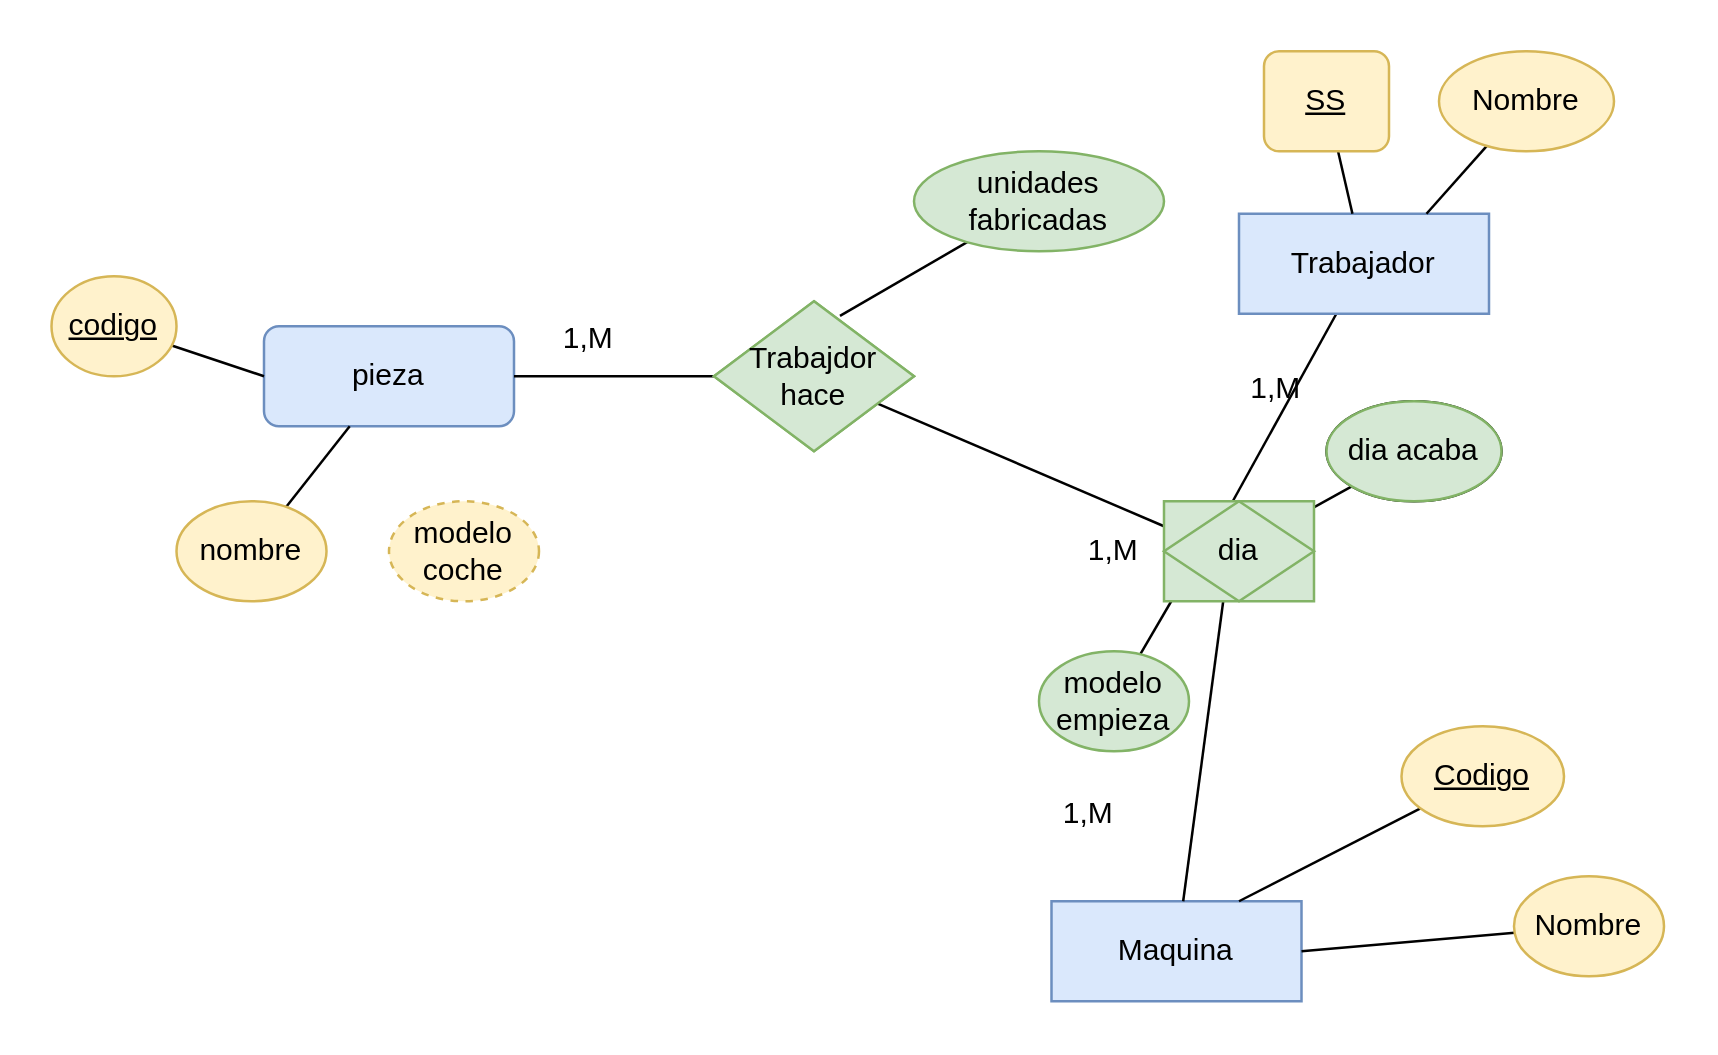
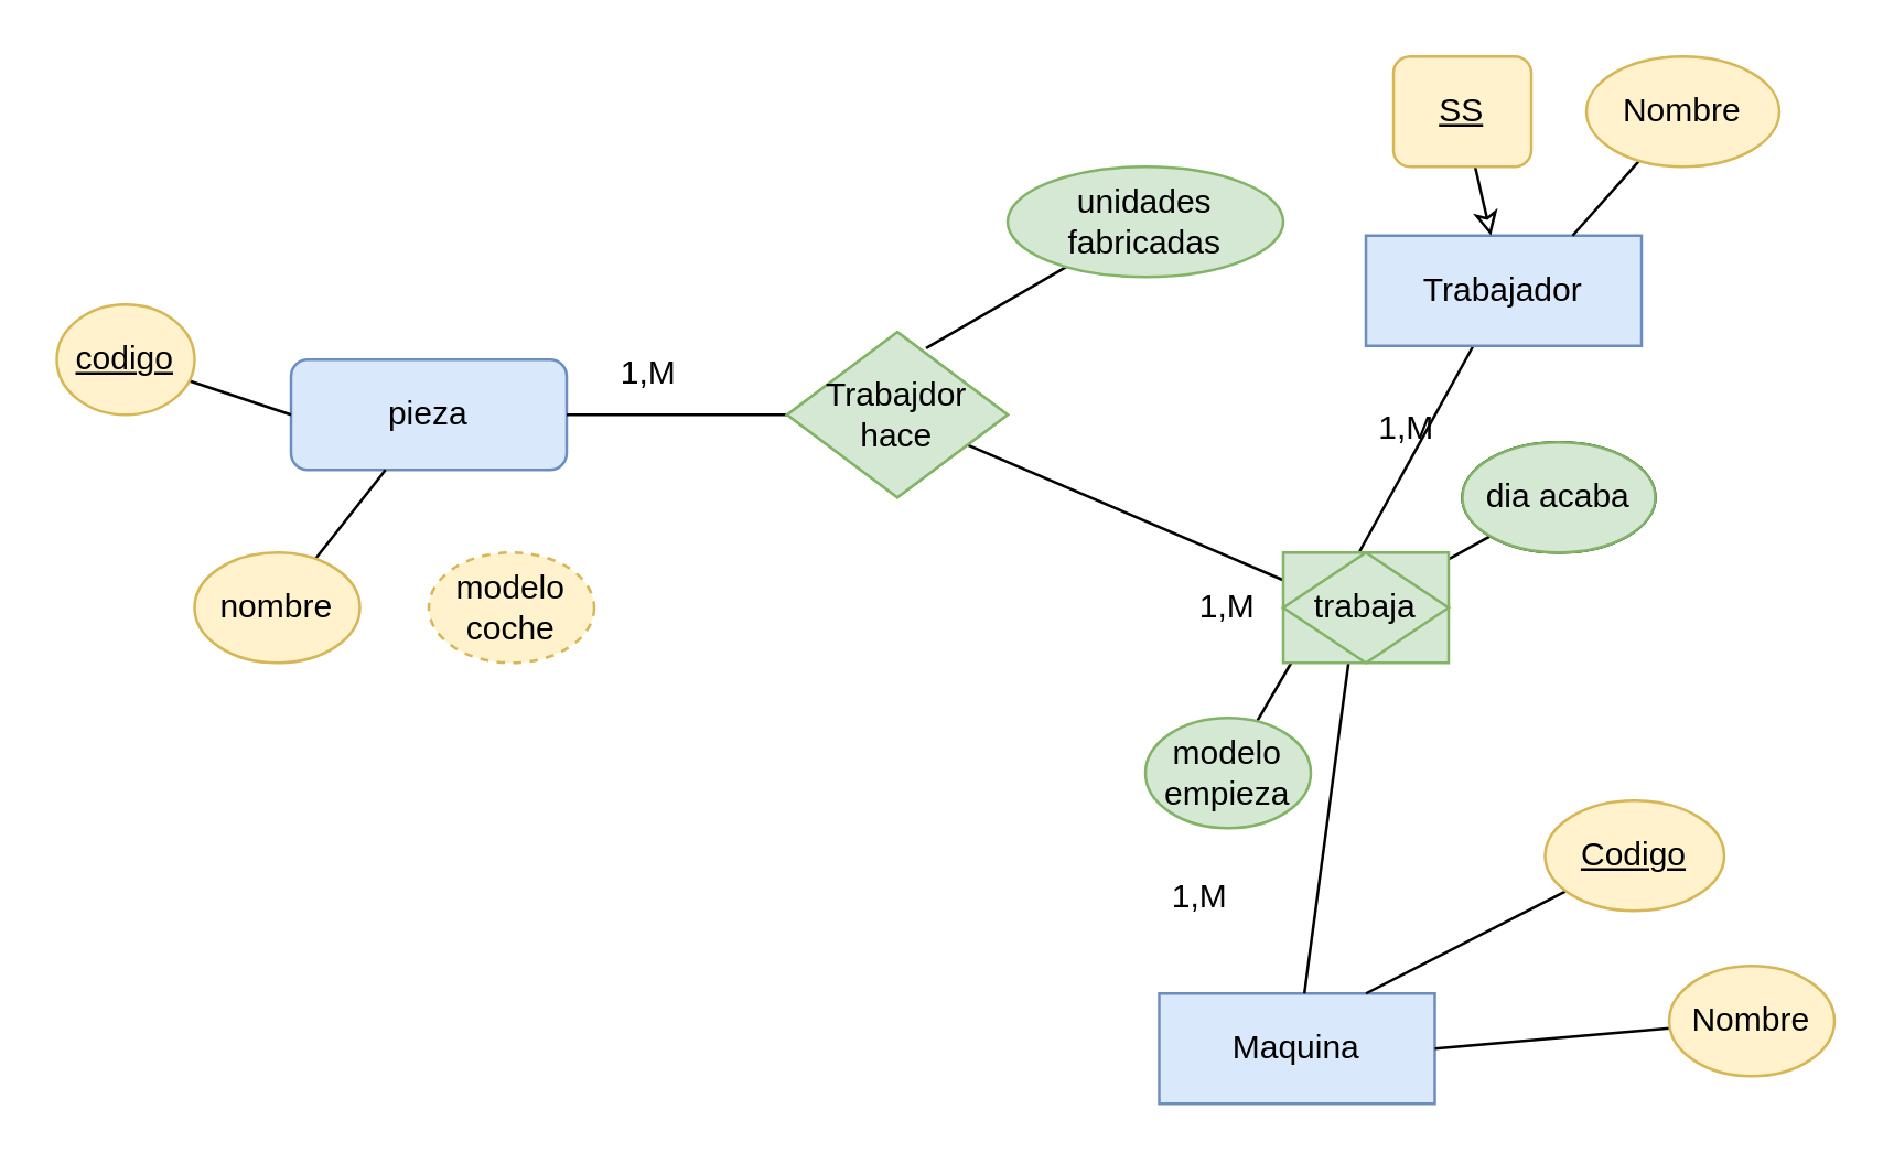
- <mxCell id="16" style="edgeStyle=none;rounded=0;orthogonalLoop=1;jettySize=auto;html=1;endArrow=none;endFill=0;" parent="1" source="17" target="9" edge="1"><mxGeometry relative="1" as="geometry" /></mxCell>
+ <mxCell id="16" style="edgeStyle=none;rounded=0;orthogonalLoop=1;jettySize=auto;html=1;endArrow=classic;endFill=0;" parent="1" source="17" target="9" edge="1"><mxGeometry relative="1" as="geometry" /></mxCell>
- <mxCell id="31" value="dia" style="shape=associativeEntity;whiteSpace=wrap;html=1;align=center;fillColor=#d5e8d4;strokeColor=#82b366;" parent="1" vertex="1"><mxGeometry x="465" y="200" width="60" height="40" as="geometry" /></mxCell>
+ <mxCell id="31" value="trabaja" style="shape=associativeEntity;whiteSpace=wrap;html=1;align=center;fillColor=#d5e8d4;strokeColor=#82b366;" parent="1" vertex="1"><mxGeometry x="465" y="200" width="60" height="40" as="geometry" /></mxCell>
